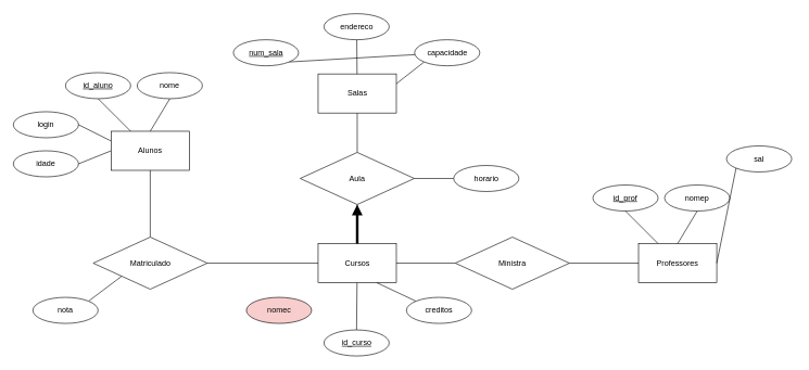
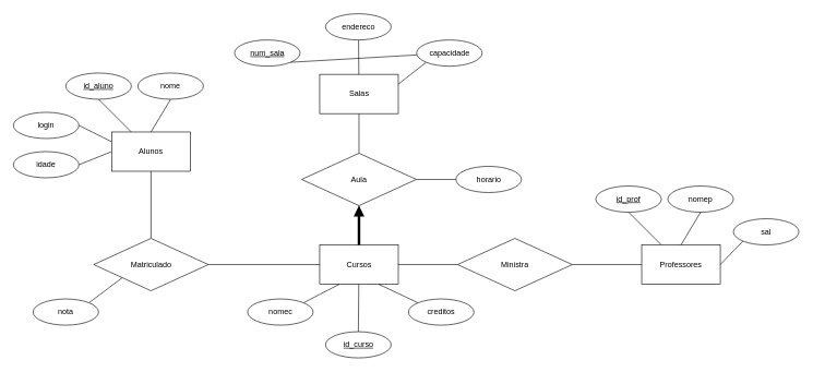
- <mxCell id="17" value="sal" style="ellipse;whiteSpace=wrap;html=1;" vertex="1" parent="1"><mxGeometry x="1114" y="223.5" width="100" height="40" as="geometry" /></mxCell>
+ <mxCell id="17" value="sal" style="ellipse;whiteSpace=wrap;html=1;" vertex="1" parent="1"><mxGeometry x="1119" y="333.5" width="100" height="40" as="geometry" /></mxCell>
+ <mxCell id="22" style="edgeStyle=none;rounded=0;jumpSize=1;orthogonalLoop=1;jettySize=auto;html=1;exitX=1;exitY=0;exitDx=0;exitDy=0;entryX=0.25;entryY=1;entryDx=0;entryDy=0;endArrow=none;endFill=0;" edge="1" parent="1" source="23" target="19"><mxGeometry relative="1" as="geometry" /></mxCell>
- <mxCell id="23" value="nomec" style="ellipse;whiteSpace=wrap;html=1;fillColor=#f8cecc;" vertex="1" parent="1"><mxGeometry x="377.5" y="456" width="100" height="40" as="geometry" /></mxCell>
+ <mxCell id="23" value="nomec" style="ellipse;whiteSpace=wrap;html=1;" vertex="1" parent="1"><mxGeometry x="377.5" y="456" width="100" height="40" as="geometry" /></mxCell>
